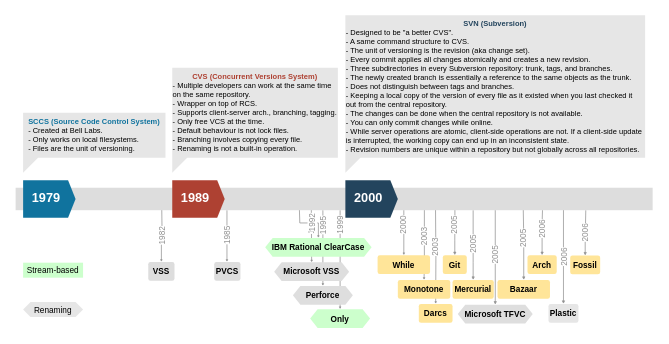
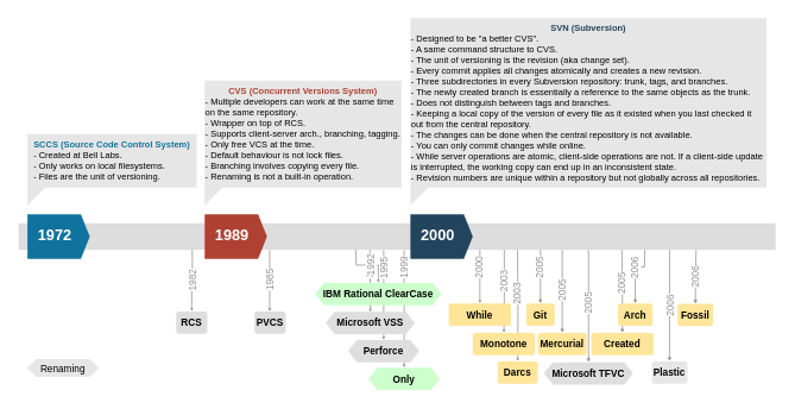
- <mxCell id="40" value="1979" style="shape=mxgraph.infographic.ribbonSimple;notch1=0;notch2=10;notch=0;html=1;fillColor=#10739E;strokeColor=none;shadow=0;fontSize=17;fontColor=#FFFFFF;align=left;spacingLeft=10;fontStyle=1;" parent="1" vertex="1"><mxGeometry x="30" y="240" width="70" height="50" as="geometry" /></mxCell>
+ <mxCell id="40" value="1972" style="shape=mxgraph.infographic.ribbonSimple;notch1=0;notch2=10;notch=0;html=1;fillColor=#10739E;strokeColor=none;shadow=0;fontSize=17;fontColor=#FFFFFF;align=left;spacingLeft=10;fontStyle=1;" parent="1" vertex="1"><mxGeometry x="30" y="240" width="70" height="50" as="geometry" /></mxCell>
- <mxCell id="28" value="&lt;font style=&quot;font-size: 11px&quot;&gt;&lt;font style=&quot;font-size: 11px&quot;&gt;&lt;b style=&quot;font-size: 11px&quot;&gt;Arch&lt;/b&gt;&lt;/font&gt;&lt;br style=&quot;font-size: 11px&quot;&gt;&lt;/font&gt;" style="rounded=1;strokeColor=none;fillColor=#FFE599;align=center;arcSize=12;verticalAlign=top;whiteSpace=wrap;html=1;fontSize=11;fontColor=#000000;" parent="1" vertex="1"><mxGeometry x="703" y="340" width="39" height="25" as="geometry" /></mxCell>
+ <mxCell id="28" value="&lt;font style=&quot;font-size: 11px&quot;&gt;&lt;font style=&quot;font-size: 11px&quot;&gt;&lt;b style=&quot;font-size: 11px&quot;&gt;Arch&lt;/b&gt;&lt;/font&gt;&lt;br style=&quot;font-size: 11px&quot;&gt;&lt;/font&gt;" style="rounded=1;strokeColor=none;fillColor=#FFE599;align=center;arcSize=12;verticalAlign=top;whiteSpace=wrap;html=1;fontSize=11;fontColor=#000000;" parent="1" vertex="1"><mxGeometry x="693" y="340" width="39" height="25" as="geometry" /></mxCell>
- <mxCell id="34" value="Stream-based" style="rounded=0;whiteSpace=wrap;html=1;fontSize=11;fontColor=#000000;fillColor=#CCFFCC;gradientColor=none;strokeColor=none;" parent="1" vertex="1"><mxGeometry x="30" y="350" width="80" height="20" as="geometry" /></mxCell>
- <mxCell id="20" value="&lt;font style=&quot;font-size: 11px;&quot;&gt;&lt;font style=&quot;font-size: 11px;&quot;&gt;&lt;b style=&quot;font-size: 11px;&quot;&gt;VSS&lt;/b&gt;&lt;/font&gt;&lt;br style=&quot;font-size: 11px;&quot;&gt;&lt;/font&gt;" style="rounded=1;strokeColor=none;fillColor=#DDDDDD;align=center;arcSize=12;verticalAlign=top;whiteSpace=wrap;html=1;fontSize=11;fontColor=#000000;" parent="1" vertex="1"><mxGeometry x="197" y="349" width="35" height="25" as="geometry" /></mxCell>
+ <mxCell id="20" value="&lt;font style=&quot;font-size: 11px;&quot;&gt;&lt;font style=&quot;font-size: 11px;&quot;&gt;&lt;b style=&quot;font-size: 11px;&quot;&gt;RCS&lt;/b&gt;&lt;/font&gt;&lt;br style=&quot;font-size: 11px;&quot;&gt;&lt;/font&gt;" style="rounded=1;strokeColor=none;fillColor=#DDDDDD;align=center;arcSize=12;verticalAlign=top;whiteSpace=wrap;html=1;fontSize=11;fontColor=#000000;" parent="1" vertex="1"><mxGeometry x="197" y="349" width="35" height="25" as="geometry" /></mxCell>
- <mxCell id="16" value="&lt;font style=&quot;font-size: 11px;&quot;&gt;&lt;font style=&quot;font-size: 11px;&quot;&gt;&lt;b style=&quot;font-size: 11px;&quot;&gt;Bazaar&lt;/b&gt;&lt;/font&gt;&lt;br style=&quot;font-size: 11px;&quot;&gt;&lt;/font&gt;" style="rounded=1;strokeColor=none;fillColor=#FFE599;align=center;arcSize=12;verticalAlign=top;whiteSpace=wrap;html=1;fontSize=11;fontColor=#000000;" parent="1" vertex="1"><mxGeometry x="663" y="373" width="70" height="25" as="geometry" /></mxCell>
+ <mxCell id="16" value="&lt;font style=&quot;font-size: 11px;&quot;&gt;&lt;font style=&quot;font-size: 11px;&quot;&gt;&lt;b style=&quot;font-size: 11px;&quot;&gt;Created&lt;/b&gt;&lt;/font&gt;&lt;br style=&quot;font-size: 11px;&quot;&gt;&lt;/font&gt;" style="rounded=1;strokeColor=none;fillColor=#FFE599;align=center;arcSize=12;verticalAlign=top;whiteSpace=wrap;html=1;fontSize=11;fontColor=#000000;" parent="1" vertex="1"><mxGeometry x="663" y="373" width="70" height="25" as="geometry" /></mxCell>
